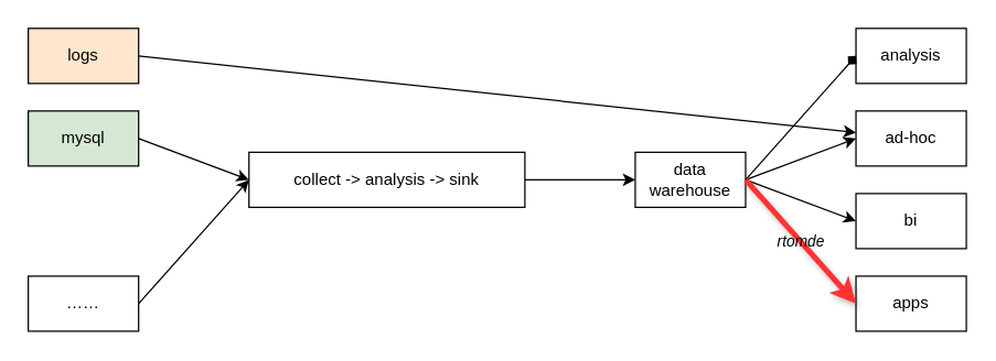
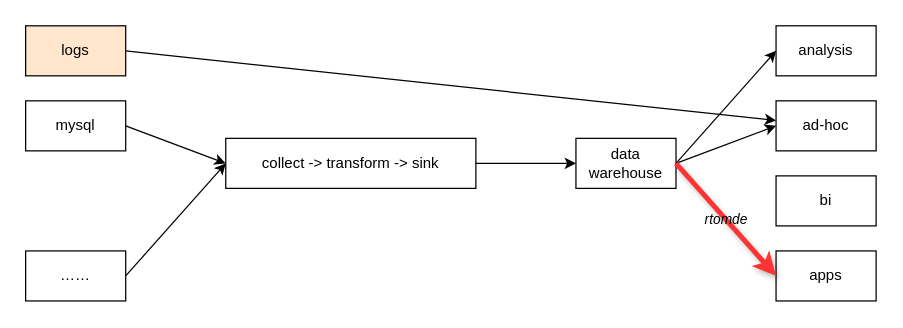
- <mxCell id="15" value="" style="endArrow=diamond;html=1;entryX=0;entryY=0.5;entryDx=0;entryDy=0;exitX=1;exitY=0.5;exitDx=0;exitDy=0;" edge="1" parent="1" source="10" target="6"><mxGeometry width="50" height="50" relative="1" as="geometry"><mxPoint x="240" y="400" as="sourcePoint" /><mxPoint x="290" y="350" as="targetPoint" /></mxGeometry></mxCell>
+ <mxCell id="15" value="" style="endArrow=classic;html=1;entryX=0;entryY=0.5;entryDx=0;entryDy=0;exitX=1;exitY=0.5;exitDx=0;exitDy=0;" edge="1" parent="1" source="10" target="6"><mxGeometry width="50" height="50" relative="1" as="geometry"><mxPoint x="240" y="400" as="sourcePoint" /><mxPoint x="290" y="350" as="targetPoint" /></mxGeometry></mxCell>
- <mxCell id="3" value="mysql" style="rounded=0;whiteSpace=wrap;html=1;fillColor=#d5e8d4;" vertex="1" parent="1"><mxGeometry x="20" y="80" width="80" height="40" as="geometry" /></mxCell>
+ <mxCell id="3" value="mysql" style="rounded=0;whiteSpace=wrap;html=1;" vertex="1" parent="1"><mxGeometry x="20" y="80" width="80" height="40" as="geometry" /></mxCell>
- <mxCell id="4" value="collect -&amp;gt; analysis -&amp;gt; sink" style="rounded=0;whiteSpace=wrap;html=1;" vertex="1" parent="1"><mxGeometry x="180" y="110" width="200" height="40" as="geometry" /></mxCell>
+ <mxCell id="4" value="collect -&amp;gt; transform -&amp;gt; sink" style="rounded=0;whiteSpace=wrap;html=1;" vertex="1" parent="1"><mxGeometry x="180" y="110" width="200" height="40" as="geometry" /></mxCell>
- <mxCell id="17" value="" style="endArrow=classic;html=1;entryX=0;entryY=0.5;entryDx=0;entryDy=0;exitX=1;exitY=0.5;exitDx=0;exitDy=0;" edge="1" parent="1" source="10" target="8"><mxGeometry width="50" height="50" relative="1" as="geometry"><mxPoint x="260" y="420" as="sourcePoint" /><mxPoint x="310" y="370" as="targetPoint" /></mxGeometry></mxCell>
